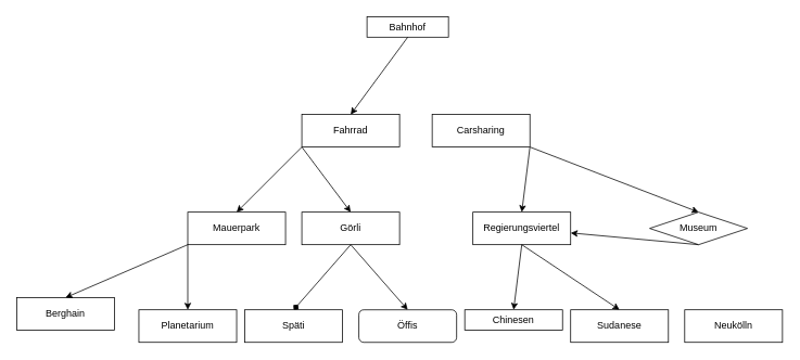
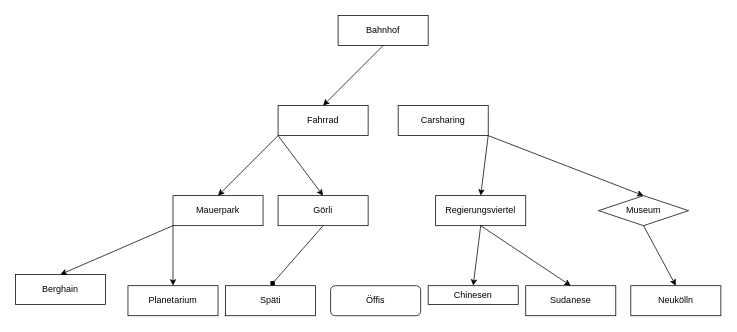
- <mxCell id="2" value="Bahnhof" style="rounded=0;whiteSpace=wrap;html=1;" parent="1" vertex="1"><mxGeometry x="450" y="20" width="100" height="25" as="geometry" /></mxCell>
+ <mxCell id="2" value="Bahnhof" style="rounded=0;whiteSpace=wrap;html=1;" parent="1" vertex="1"><mxGeometry x="450" y="20" width="120" height="40" as="geometry" /></mxCell>
- <mxCell id="27" value="" style="endArrow=classic;html=1;exitX=0.5;exitY=1;exitDx=0;exitDy=0;" parent="1" source="11" target="10" edge="1"><mxGeometry width="50" height="50" relative="1" as="geometry"><mxPoint x="440" y="360" as="sourcePoint" /><mxPoint x="490" y="310" as="targetPoint" /></mxGeometry></mxCell>
+ <mxCell id="27" value="" style="endArrow=classic;html=1;entryX=0.5;entryY=0;entryDx=0;entryDy=0;exitX=0.5;exitY=1;exitDx=0;exitDy=0;" parent="1" source="11" target="26" edge="1"><mxGeometry width="50" height="50" relative="1" as="geometry"><mxPoint x="440" y="360" as="sourcePoint" /><mxPoint x="490" y="310" as="targetPoint" /></mxGeometry></mxCell>
- <mxCell id="21" value="" style="endArrow=classic;html=1;entryX=0.5;entryY=0;entryDx=0;entryDy=0;exitX=0.5;exitY=1;exitDx=0;exitDy=0;" parent="1" source="7" target="19" edge="1"><mxGeometry width="50" height="50" relative="1" as="geometry"><mxPoint x="490" y="300" as="sourcePoint" /><mxPoint x="470" y="180" as="targetPoint" /></mxGeometry></mxCell>
